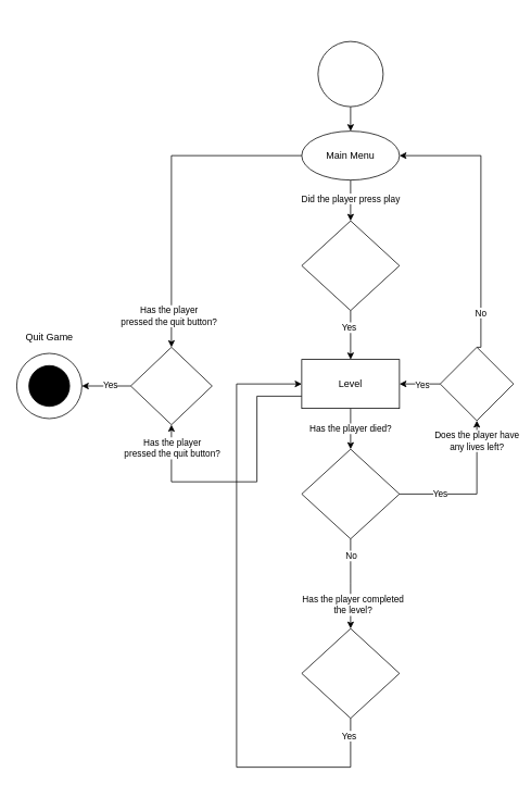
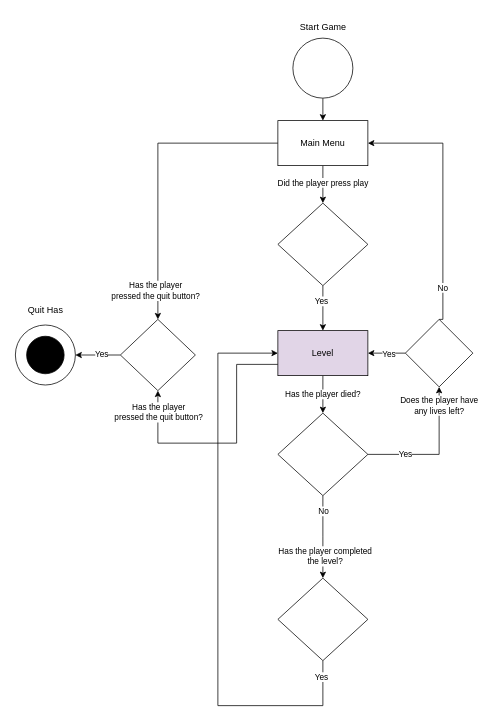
+ <mxCell id="4" value="Start Game" style="text;html=1;align=center;verticalAlign=middle;resizable=0;points=[];autosize=1;strokeColor=none;fillColor=none;" vertex="1" parent="1"><mxGeometry x="390" y="20" width="80" height="30" as="geometry" /></mxCell>
- <mxCell id="9" value="Main Menu" style="ellipse;whiteSpace=wrap;html=1;" vertex="1" parent="1"><mxGeometry x="370" y="160" width="120" height="60" as="geometry" /></mxCell>
+ <mxCell id="9" value="Main Menu" style="rounded=0;whiteSpace=wrap;html=1;" vertex="1" parent="1"><mxGeometry x="370" y="160" width="120" height="60" as="geometry" /></mxCell>
- <mxCell id="39" value="Quit Game" style="text;html=1;align=center;verticalAlign=middle;resizable=0;points=[];autosize=1;strokeColor=none;fillColor=none;" vertex="1" parent="1"><mxGeometry x="20" y="398" width="80" height="30" as="geometry" /></mxCell>
+ <mxCell id="39" value="Quit Has" style="text;html=1;align=center;verticalAlign=middle;resizable=0;points=[];autosize=1;strokeColor=none;fillColor=none;" vertex="1" parent="1"><mxGeometry x="20" y="398" width="80" height="30" as="geometry" /></mxCell>
- <mxCell id="17" value="Level" style="rounded=0;whiteSpace=wrap;html=1;" vertex="1" parent="1"><mxGeometry x="370" y="440" width="120" height="60" as="geometry" /></mxCell>
+ <mxCell id="17" value="Level" style="rounded=0;whiteSpace=wrap;html=1;fillColor=#e1d5e7;" vertex="1" parent="1"><mxGeometry x="370" y="440" width="120" height="60" as="geometry" /></mxCell>
